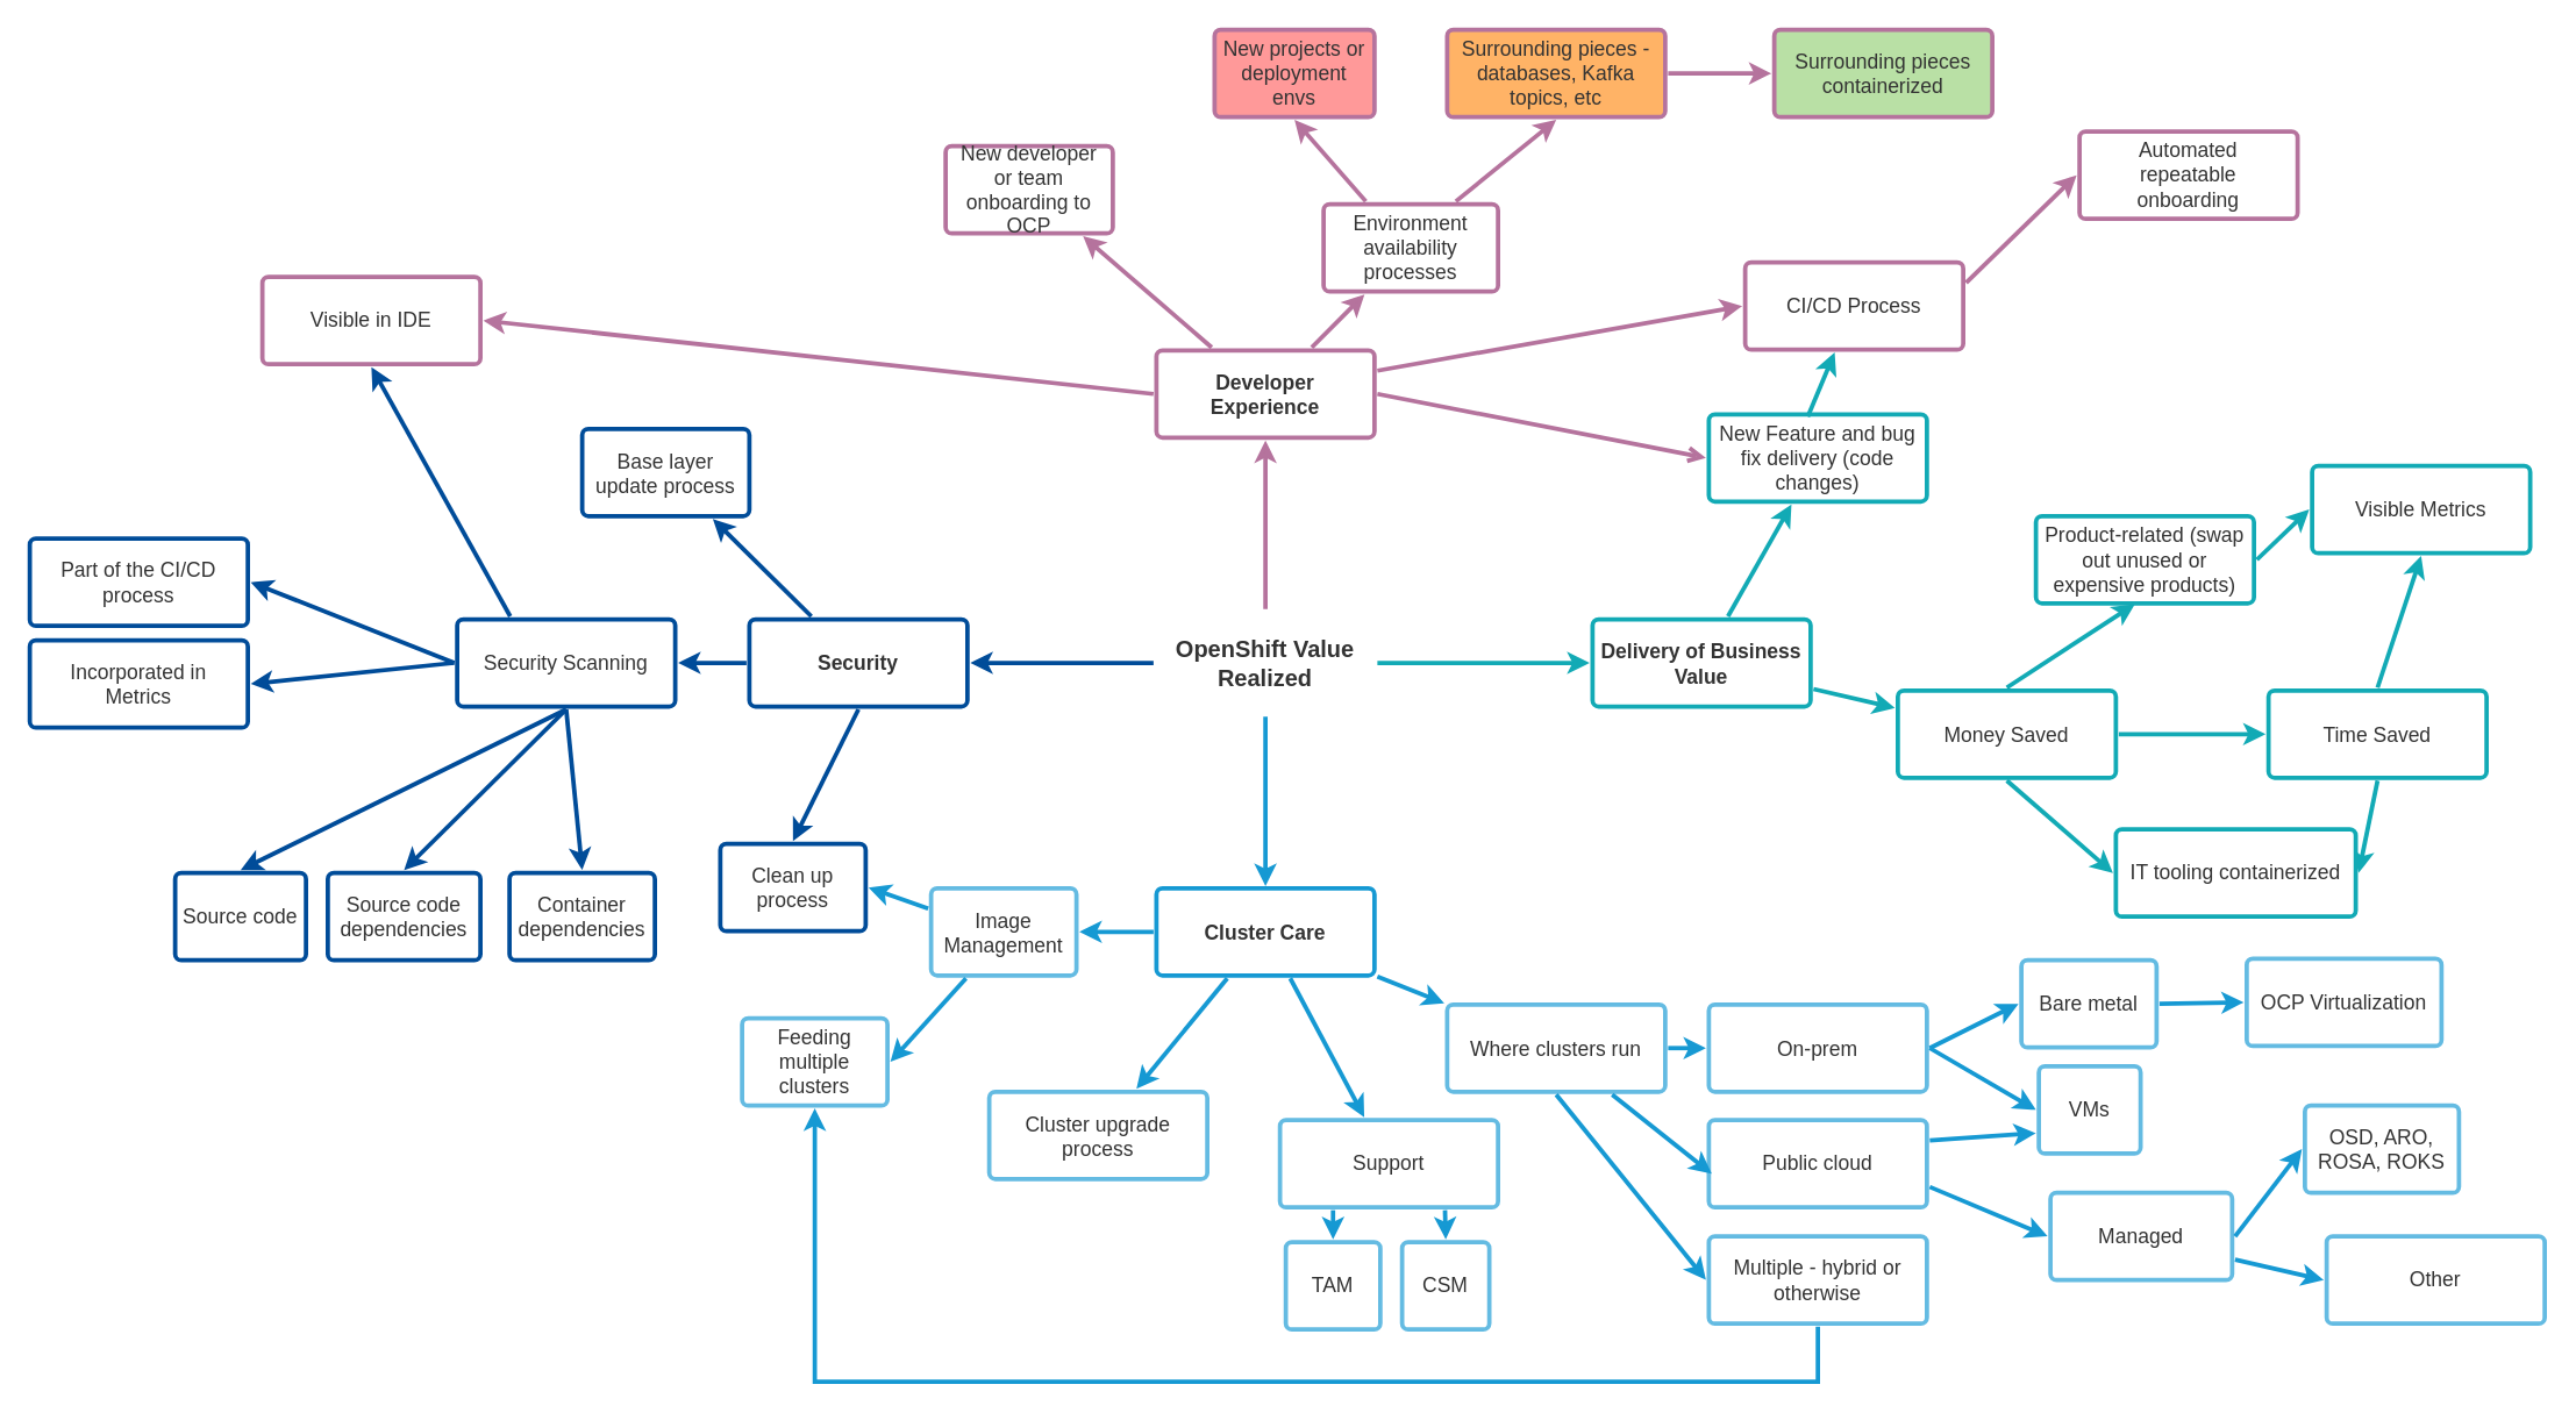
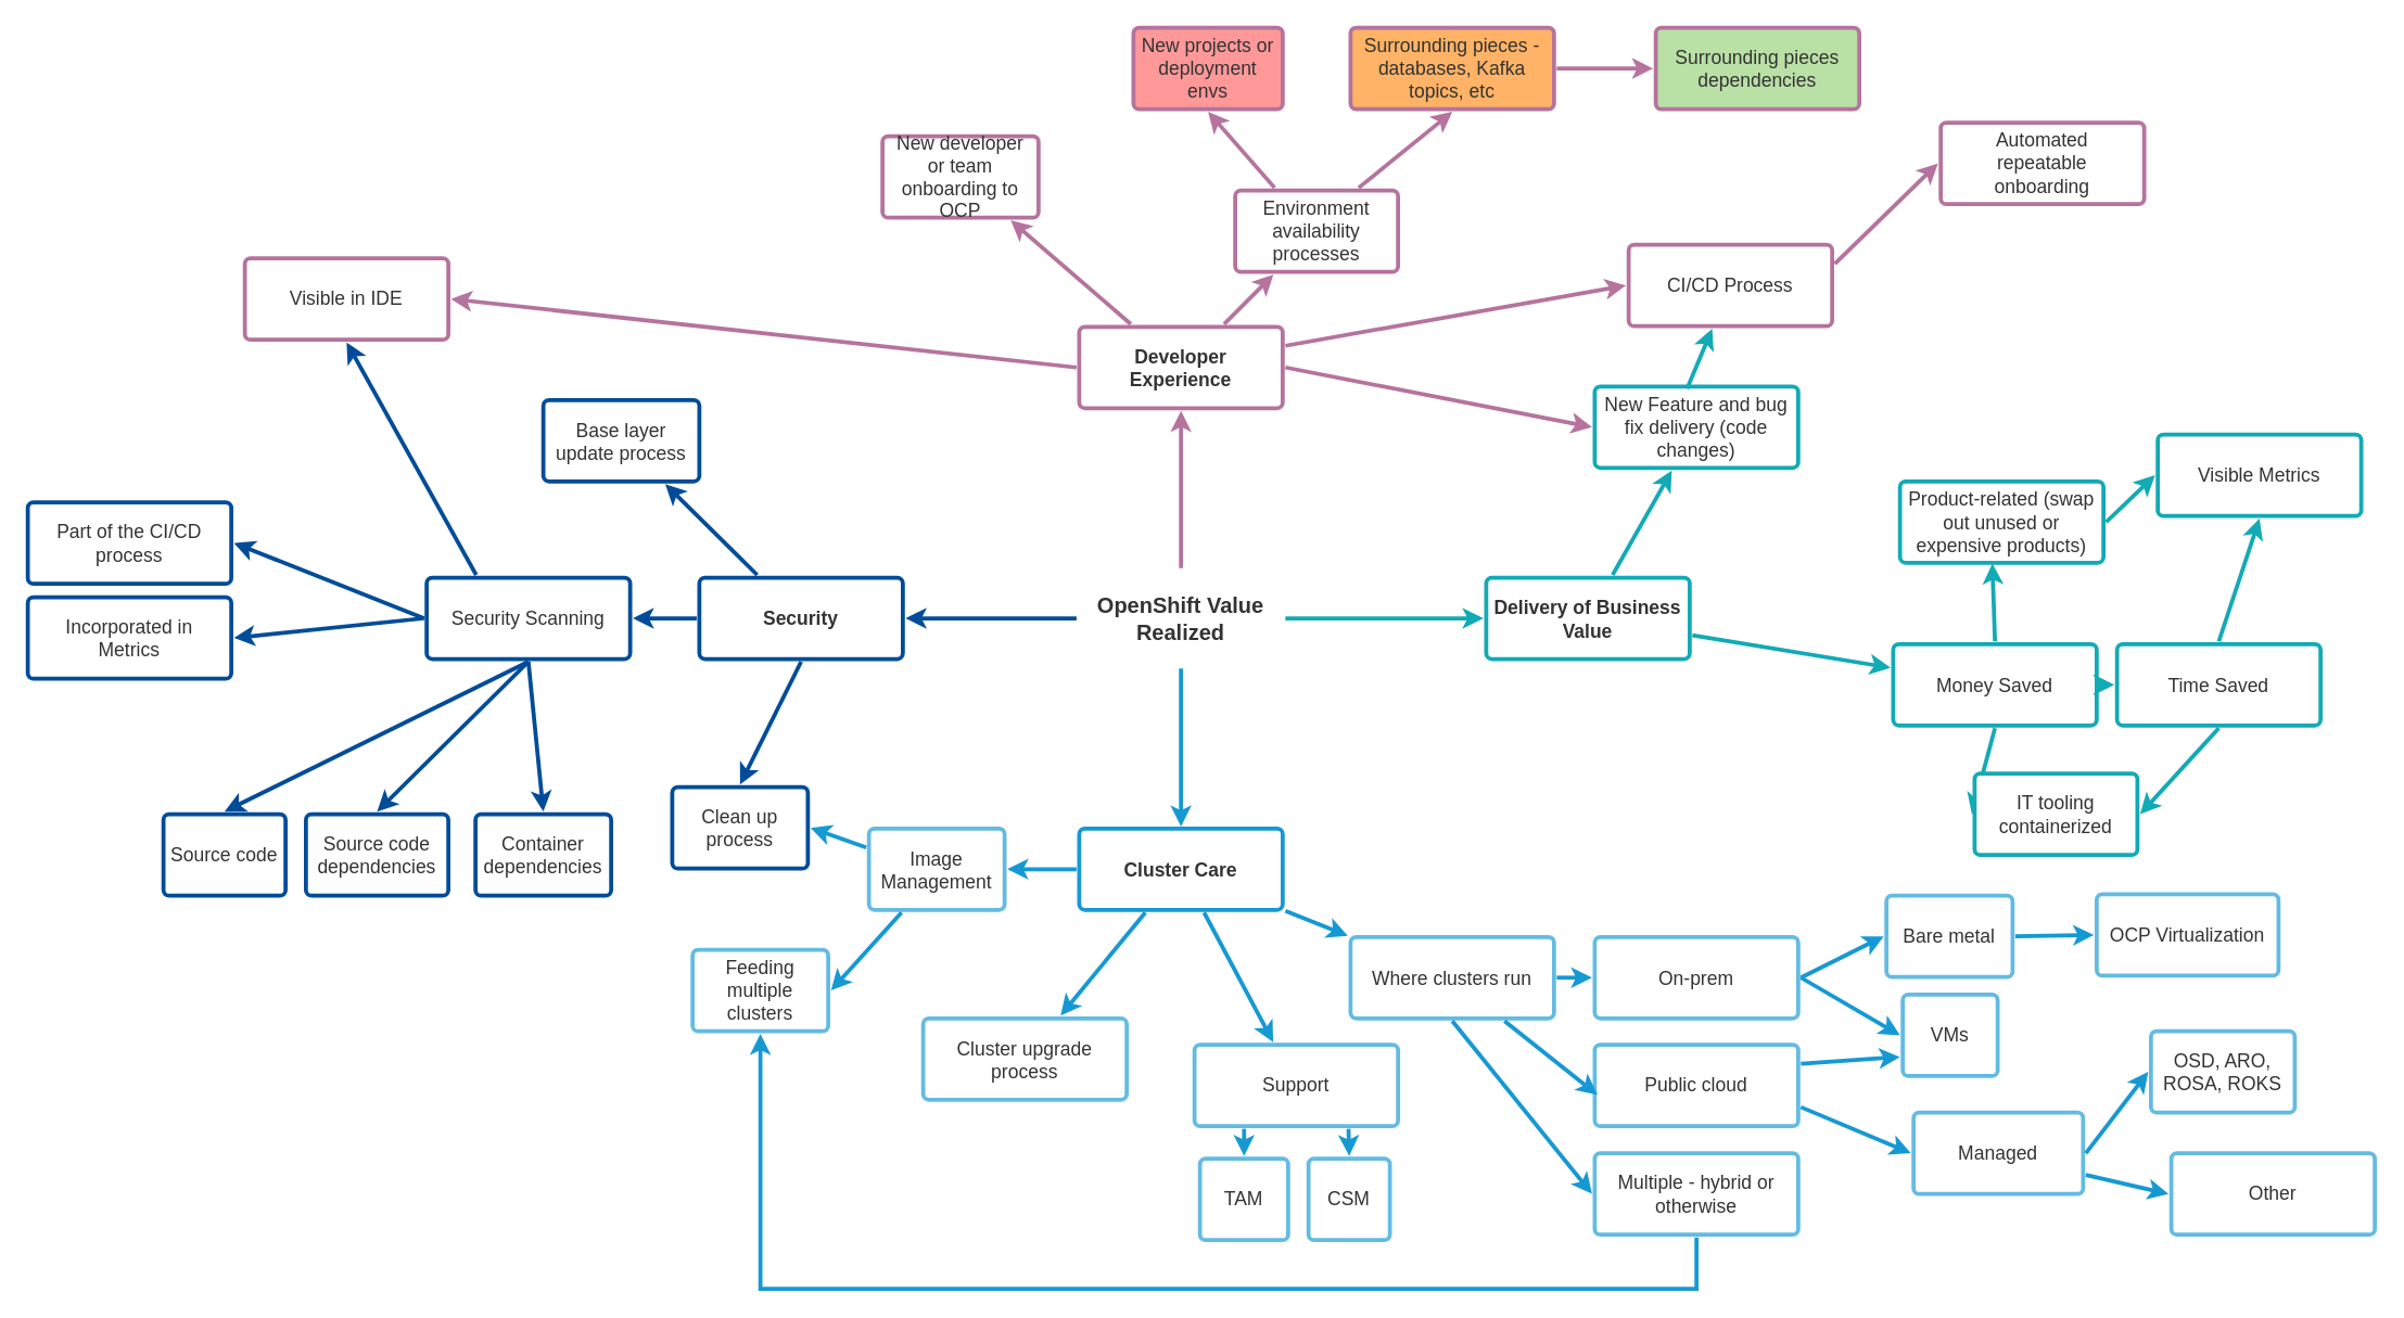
- <mxCell id="54" value="Surrounding pieces containerized" style="rounded=1;whiteSpace=wrap;html=1;shadow=0;labelBackgroundColor=none;strokeColor=#B5739D;strokeWidth=3;fillColor=#B9E0A5;fontFamily=Helvetica;fontSize=14;align=center;spacing=5;arcSize=7;perimeterSpacing=2;fontColor=#333333;" parent="1" vertex="1"><mxGeometry x="1220" y="20" width="150" height="60" as="geometry" /></mxCell>
+ <mxCell id="54" value="Surrounding pieces dependencies" style="rounded=1;whiteSpace=wrap;html=1;shadow=0;labelBackgroundColor=none;strokeColor=#B5739D;strokeWidth=3;fillColor=#B9E0A5;fontFamily=Helvetica;fontSize=14;align=center;spacing=5;arcSize=7;perimeterSpacing=2;fontColor=#333333;" parent="1" vertex="1"><mxGeometry x="1220" y="20" width="150" height="60" as="geometry" /></mxCell>
- <mxCell id="26" value="" style="edgeStyle=none;rounded=0;jumpStyle=none;html=1;shadow=0;labelBackgroundColor=none;startArrow=none;startFill=0;endArrow=open;endFill=1;jettySize=auto;orthogonalLoop=1;strokeColor=#B5739D;strokeWidth=3;fontFamily=Helvetica;fontSize=14;fontColor=#FFFFFF;spacing=5;entryX=0;entryY=0.5;entryDx=0;entryDy=0;exitX=1;exitY=0.5;exitDx=0;exitDy=0;fillColor=#FFFFFF;" parent="1" source="12" target="22" edge="1"><mxGeometry relative="1" as="geometry"><mxPoint x="951.111" y="248.5" as="sourcePoint" /><mxPoint x="1008.889" y="222.5" as="targetPoint" /></mxGeometry></mxCell>
+ <mxCell id="26" value="" style="edgeStyle=none;rounded=0;jumpStyle=none;html=1;shadow=0;labelBackgroundColor=none;startArrow=none;startFill=0;endArrow=classic;endFill=1;jettySize=auto;orthogonalLoop=1;strokeColor=#B5739D;strokeWidth=3;fontFamily=Helvetica;fontSize=14;fontColor=#FFFFFF;spacing=5;entryX=0;entryY=0.5;entryDx=0;entryDy=0;exitX=1;exitY=0.5;exitDx=0;exitDy=0;fillColor=#FFFFFF;" parent="1" source="12" target="22" edge="1"><mxGeometry relative="1" as="geometry"><mxPoint x="951.111" y="248.5" as="sourcePoint" /><mxPoint x="1008.889" y="222.5" as="targetPoint" /></mxGeometry></mxCell>
- <mxCell id="18" value="Money Saved" style="rounded=1;whiteSpace=wrap;html=1;shadow=0;labelBackgroundColor=none;strokeColor=#12AAB5;strokeWidth=3;fillColor=#FFFFFF;fontFamily=Helvetica;fontSize=14;align=center;spacing=5;fontStyle=0;arcSize=7;perimeterSpacing=2;fontColor=#333333;" parent="1" vertex="1"><mxGeometry x="1305" y="474.5" width="150" height="60" as="geometry" /></mxCell>
+ <mxCell id="18" value="Money Saved" style="rounded=1;whiteSpace=wrap;html=1;shadow=0;labelBackgroundColor=none;strokeColor=#12AAB5;strokeWidth=3;fillColor=#FFFFFF;fontFamily=Helvetica;fontSize=14;align=center;spacing=5;fontStyle=0;arcSize=7;perimeterSpacing=2;fontColor=#333333;" parent="1" vertex="1"><mxGeometry x="1395" y="474.5" width="150" height="60" as="geometry" /></mxCell>
- <mxCell id="53" value="IT tooling containerized" style="rounded=1;whiteSpace=wrap;html=1;shadow=0;labelBackgroundColor=none;strokeColor=#12AAB5;strokeWidth=3;fillColor=#FFFFFF;fontFamily=Helvetica;fontSize=14;align=center;spacing=5;fontStyle=0;arcSize=7;perimeterSpacing=2;fontColor=#333333;" parent="1" vertex="1"><mxGeometry x="1455" y="570" width="165" height="60" as="geometry" /></mxCell>
+ <mxCell id="53" value="IT tooling containerized" style="rounded=1;whiteSpace=wrap;html=1;shadow=0;labelBackgroundColor=none;strokeColor=#12AAB5;strokeWidth=3;fillColor=#FFFFFF;fontFamily=Helvetica;fontSize=14;align=center;spacing=5;fontStyle=0;arcSize=7;perimeterSpacing=2;fontColor=#333333;" parent="1" vertex="1"><mxGeometry x="1455" y="570" width="120" height="60" as="geometry" /></mxCell>
